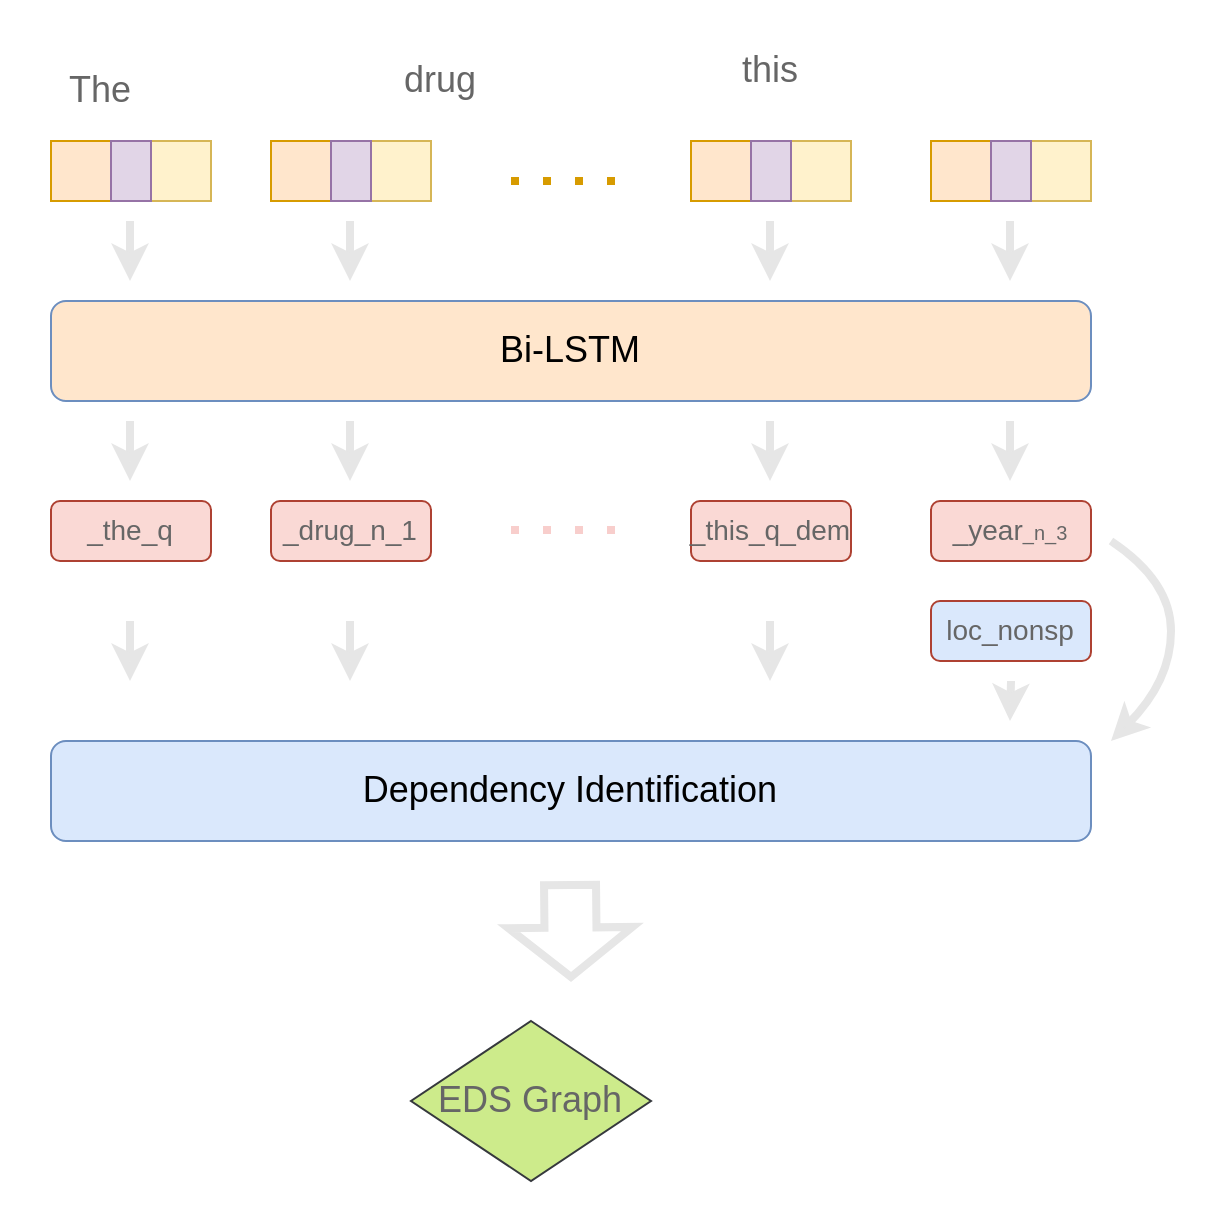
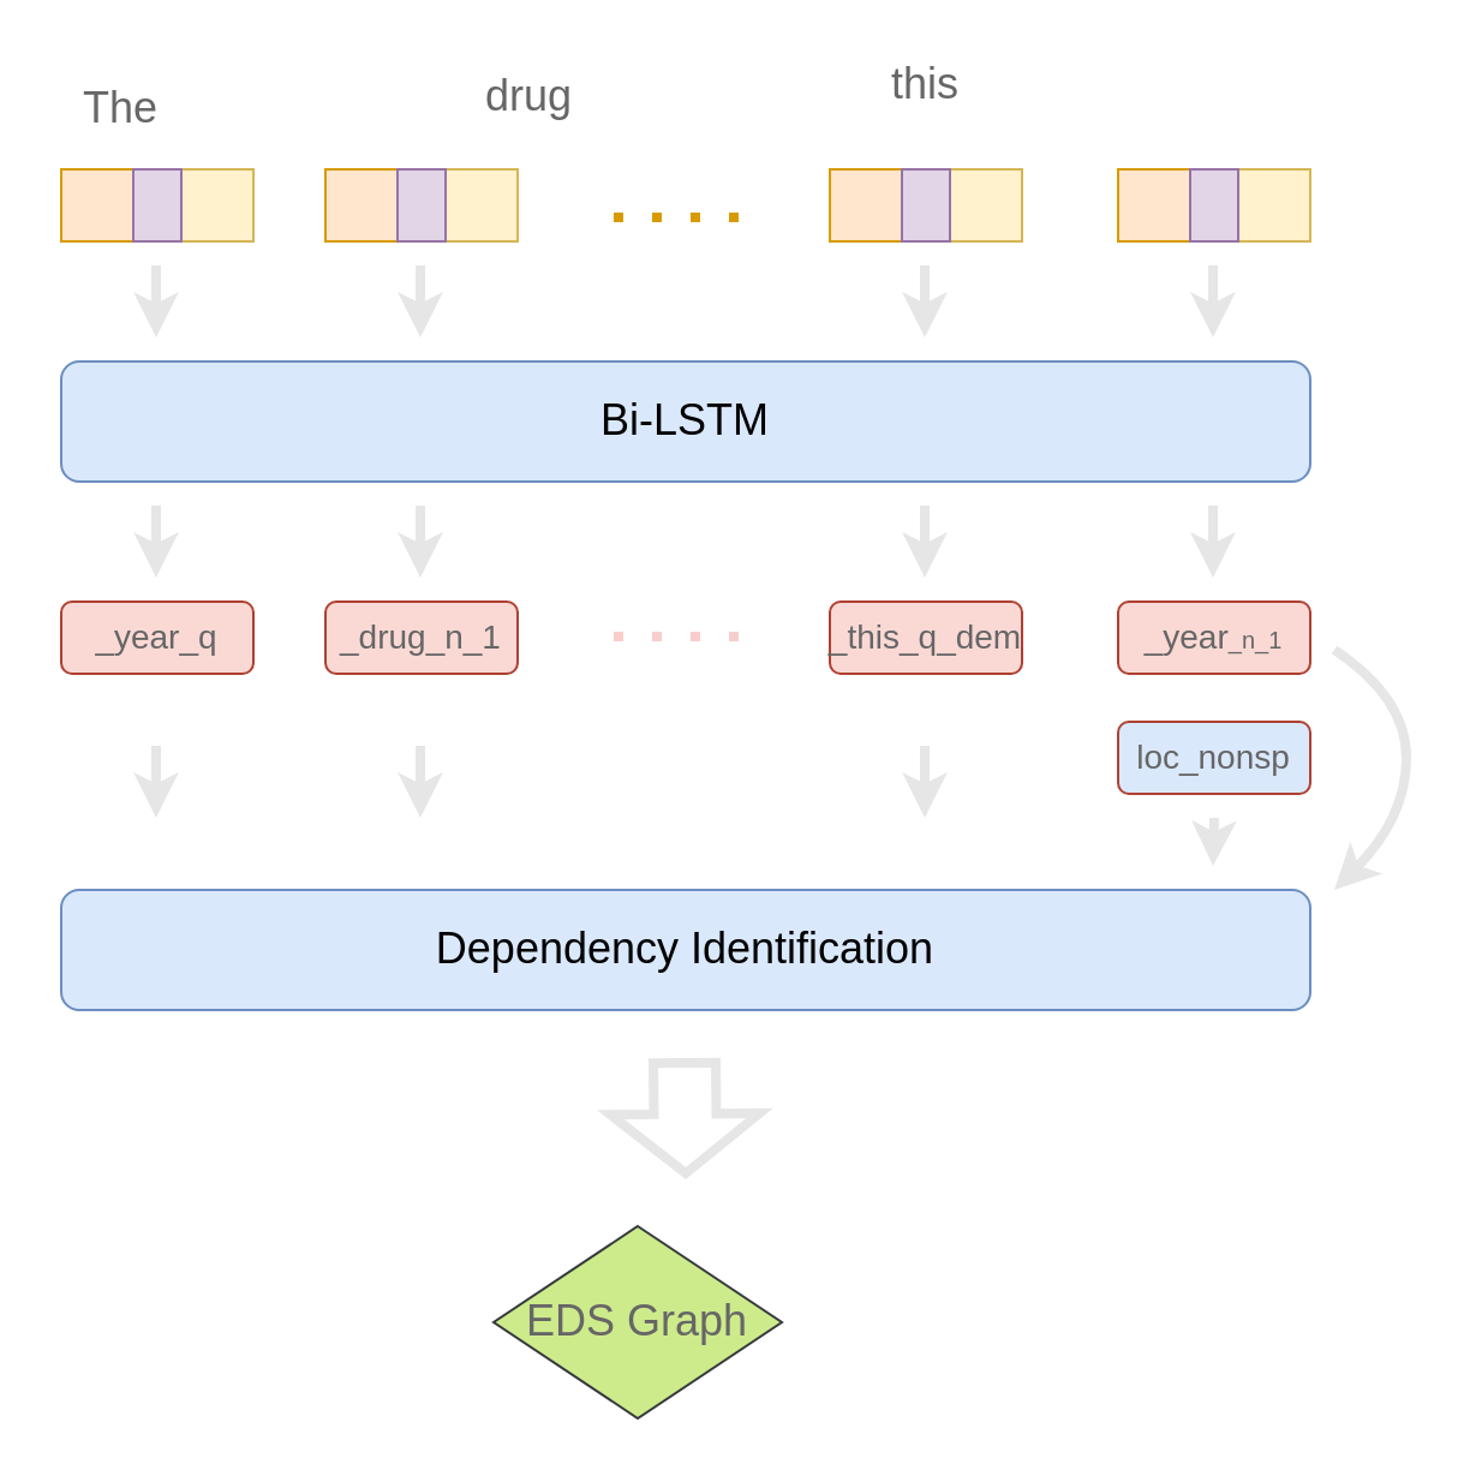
- <mxCell id="3" value="&lt;font style=&quot;font-size: 18px&quot;&gt;Bi-LSTM&lt;/font&gt;" style="rounded=1;whiteSpace=wrap;html=1;fillColor=#ffe6cc;strokeColor=#6c8ebf;" vertex="1" parent="1"><mxGeometry x="25" y="150" width="520" height="50" as="geometry" /></mxCell>
+ <mxCell id="3" value="&lt;font style=&quot;font-size: 18px&quot;&gt;Bi-LSTM&lt;/font&gt;" style="rounded=1;whiteSpace=wrap;html=1;fillColor=#dae8fc;strokeColor=#6c8ebf;" vertex="1" parent="1"><mxGeometry x="25" y="150" width="520" height="50" as="geometry" /></mxCell>
- <mxCell id="27" value="&lt;font style=&quot;font-size: 14px&quot; color=&quot;#666666&quot;&gt;_the_q&lt;/font&gt;" style="rounded=1;whiteSpace=wrap;html=1;fontSize=10;fillColor=#fad9d5;strokeColor=#ae4132;" vertex="1" parent="1"><mxGeometry x="25" y="250" width="80" height="30" as="geometry" /></mxCell>
+ <mxCell id="27" value="&lt;font style=&quot;font-size: 14px&quot; color=&quot;#666666&quot;&gt;_year_q&lt;/font&gt;" style="rounded=1;whiteSpace=wrap;html=1;fontSize=10;fillColor=#fad9d5;strokeColor=#ae4132;" vertex="1" parent="1"><mxGeometry x="25" y="250" width="80" height="30" as="geometry" /></mxCell>
- <mxCell id="30" value="&lt;font style=&quot;font-size: 14px&quot; color=&quot;#666666&quot;&gt;_year&lt;/font&gt;&lt;font color=&quot;#666666&quot; size=&quot;1&quot;&gt;_n_3&lt;/font&gt;" style="rounded=1;whiteSpace=wrap;html=1;fontSize=10;fillColor=#fad9d5;strokeColor=#ae4132;" vertex="1" parent="1"><mxGeometry x="465" y="250" width="80" height="30" as="geometry" /></mxCell>
+ <mxCell id="30" value="&lt;font style=&quot;font-size: 14px&quot; color=&quot;#666666&quot;&gt;_year&lt;/font&gt;&lt;font color=&quot;#666666&quot; size=&quot;1&quot;&gt;_n_1&lt;/font&gt;" style="rounded=1;whiteSpace=wrap;html=1;fontSize=10;fillColor=#fad9d5;strokeColor=#ae4132;" vertex="1" parent="1"><mxGeometry x="465" y="250" width="80" height="30" as="geometry" /></mxCell>
